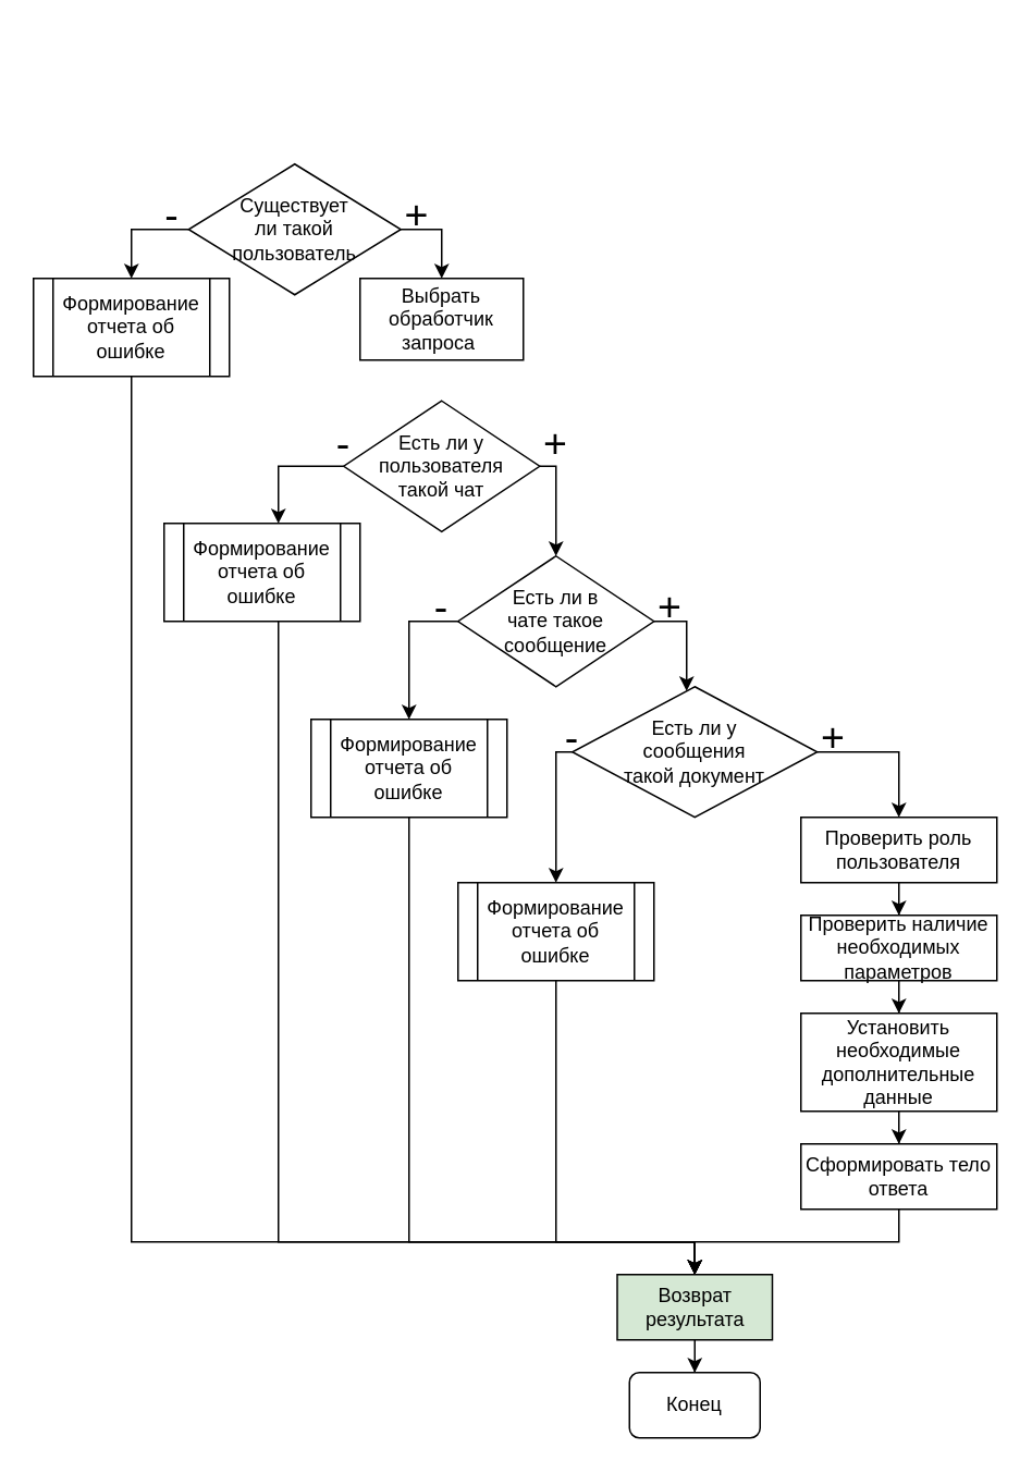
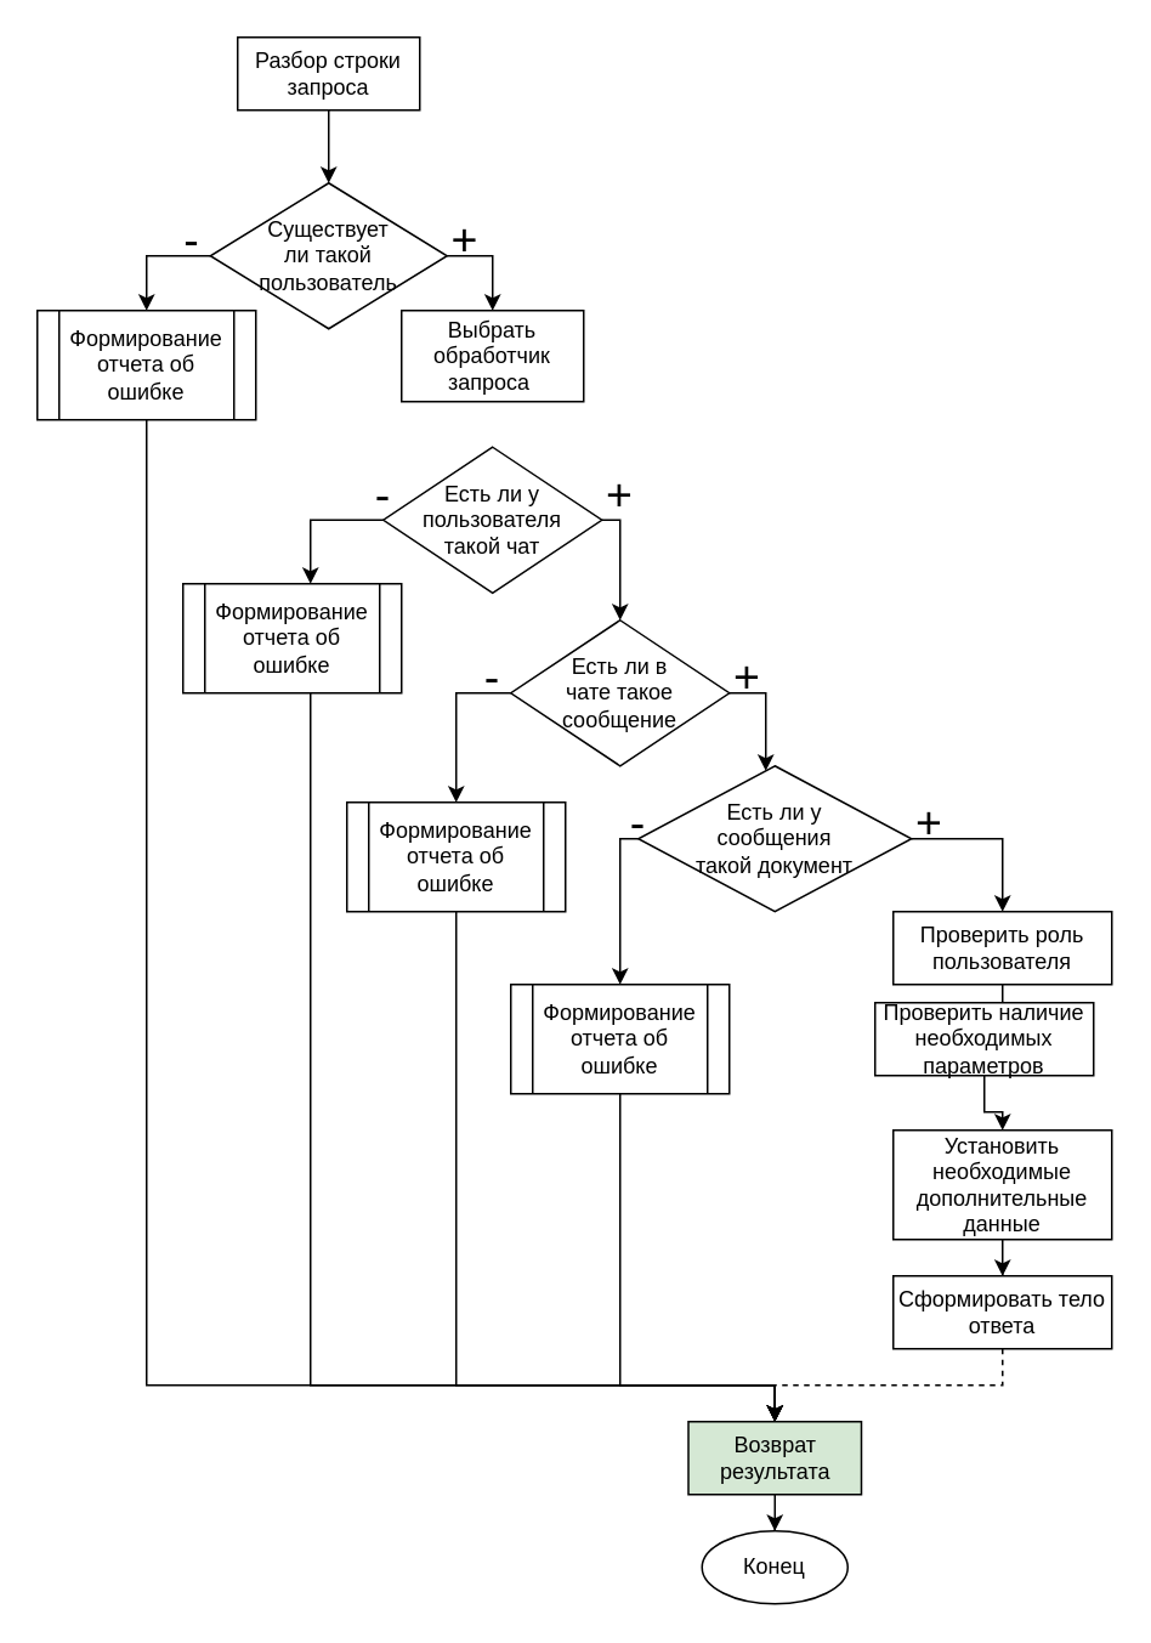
+ <mxCell id="43" value="Разбор строки запроса" style="rounded=0;whiteSpace=wrap;html=1;" vertex="1" parent="1"><mxGeometry x="130" y="20" width="100" height="40" as="geometry" /></mxCell>
+ <mxCell id="42" style="edgeStyle=orthogonalEdgeStyle;rounded=0;orthogonalLoop=1;jettySize=auto;html=1;" edge="1" parent="1" source="43" target="4"><mxGeometry relative="1" as="geometry" /></mxCell>
- <mxCell id="27" value="Проверить наличие необходимых параметров" style="whiteSpace=wrap;html=1;" parent="1" vertex="1"><mxGeometry x="490" y="560" width="120" height="40" as="geometry" /></mxCell>
+ <mxCell id="27" value="Проверить наличие необходимых параметров" style="whiteSpace=wrap;html=1;" parent="1" vertex="1"><mxGeometry x="480" y="550" width="120" height="40" as="geometry" /></mxCell>
- <mxCell id="30" style="edgeStyle=orthogonalEdgeStyle;rounded=0;orthogonalLoop=1;jettySize=auto;html=1;" parent="1" source="31" target="33" edge="1"><mxGeometry relative="1" as="geometry"><Array as="points"><mxPoint x="550" y="760" /><mxPoint x="425" y="760" /></Array></mxGeometry></mxCell>
+ <mxCell id="30" style="edgeStyle=orthogonalEdgeStyle;rounded=0;orthogonalLoop=1;jettySize=auto;html=1;dashed=1;" parent="1" source="31" target="33" edge="1"><mxGeometry relative="1" as="geometry"><Array as="points"><mxPoint x="550" y="760" /><mxPoint x="425" y="760" /></Array></mxGeometry></mxCell>
- <mxCell id="34" value="Конец" style="whiteSpace=wrap;html=1;rounded=1;" parent="1" vertex="1"><mxGeometry x="385" y="840" width="80" height="40" as="geometry" /></mxCell>
+ <mxCell id="34" value="Конец" style="ellipse;whiteSpace=wrap;html=1;" parent="1" vertex="1"><mxGeometry x="385" y="840" width="80" height="40" as="geometry" /></mxCell>
